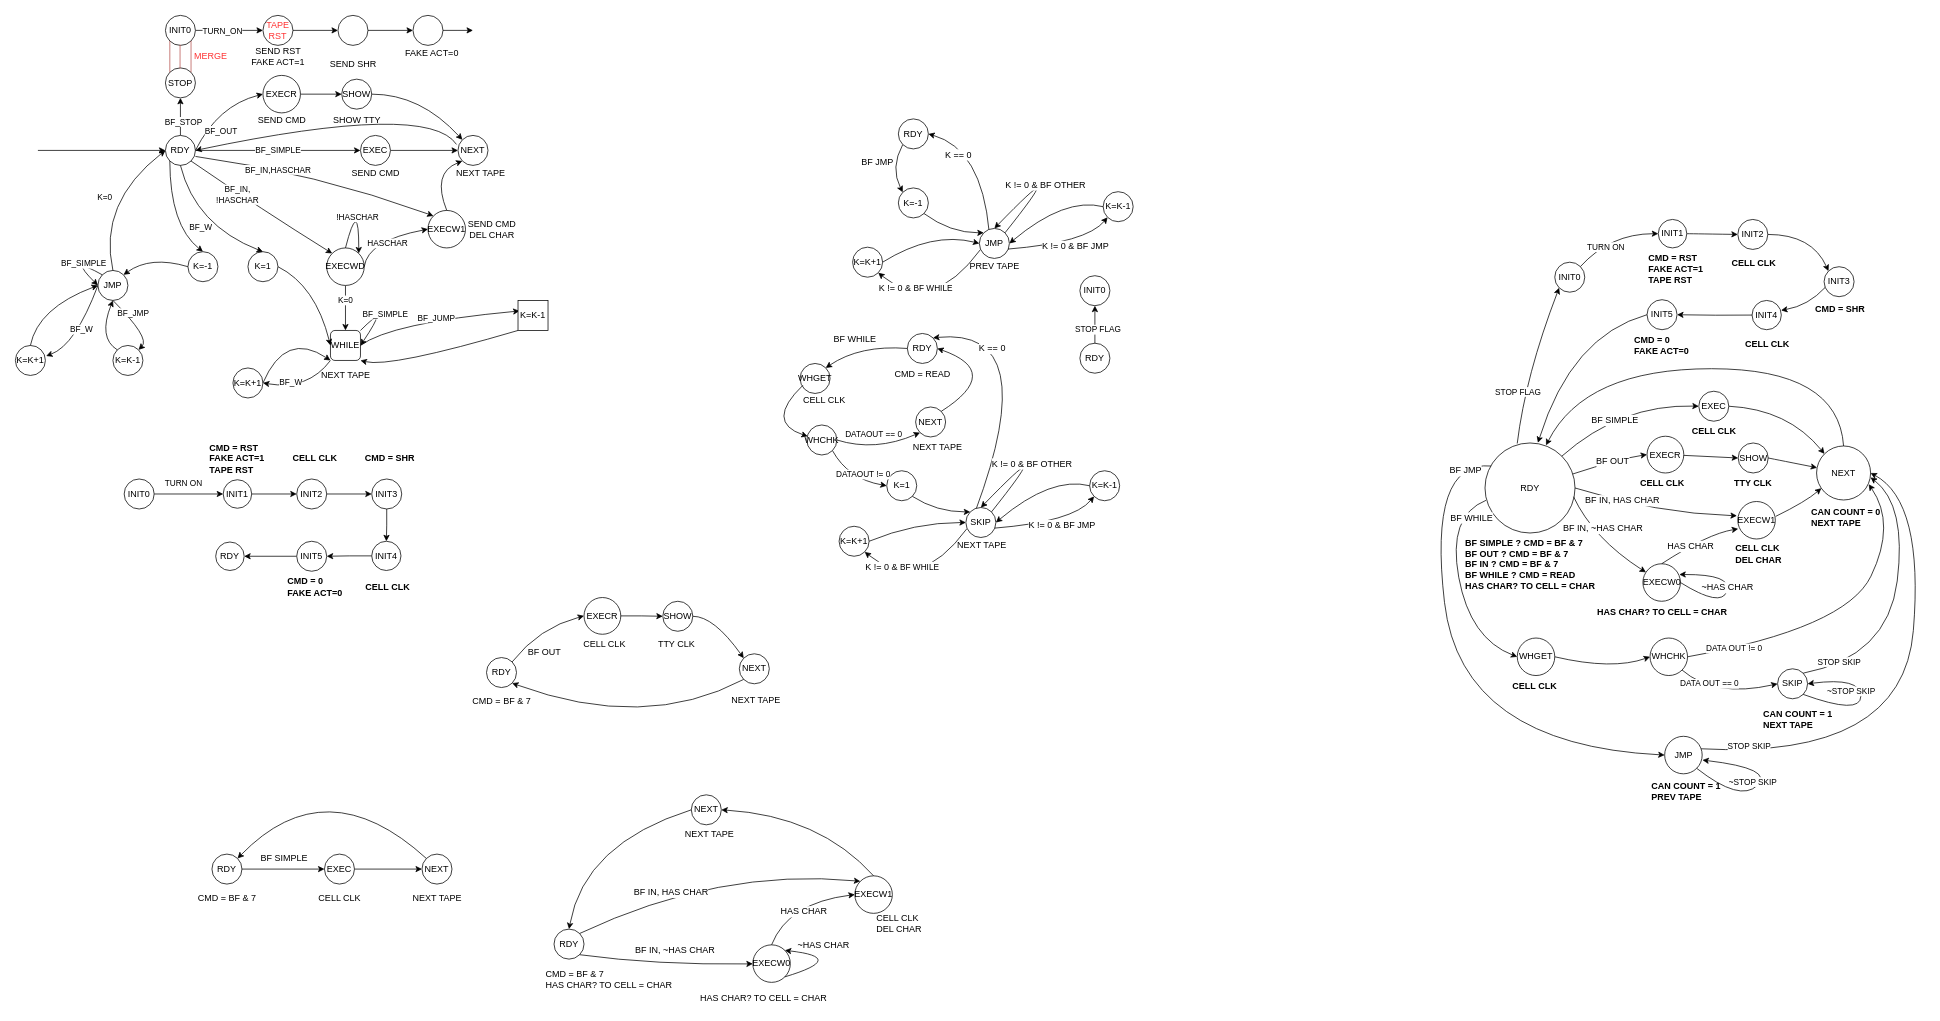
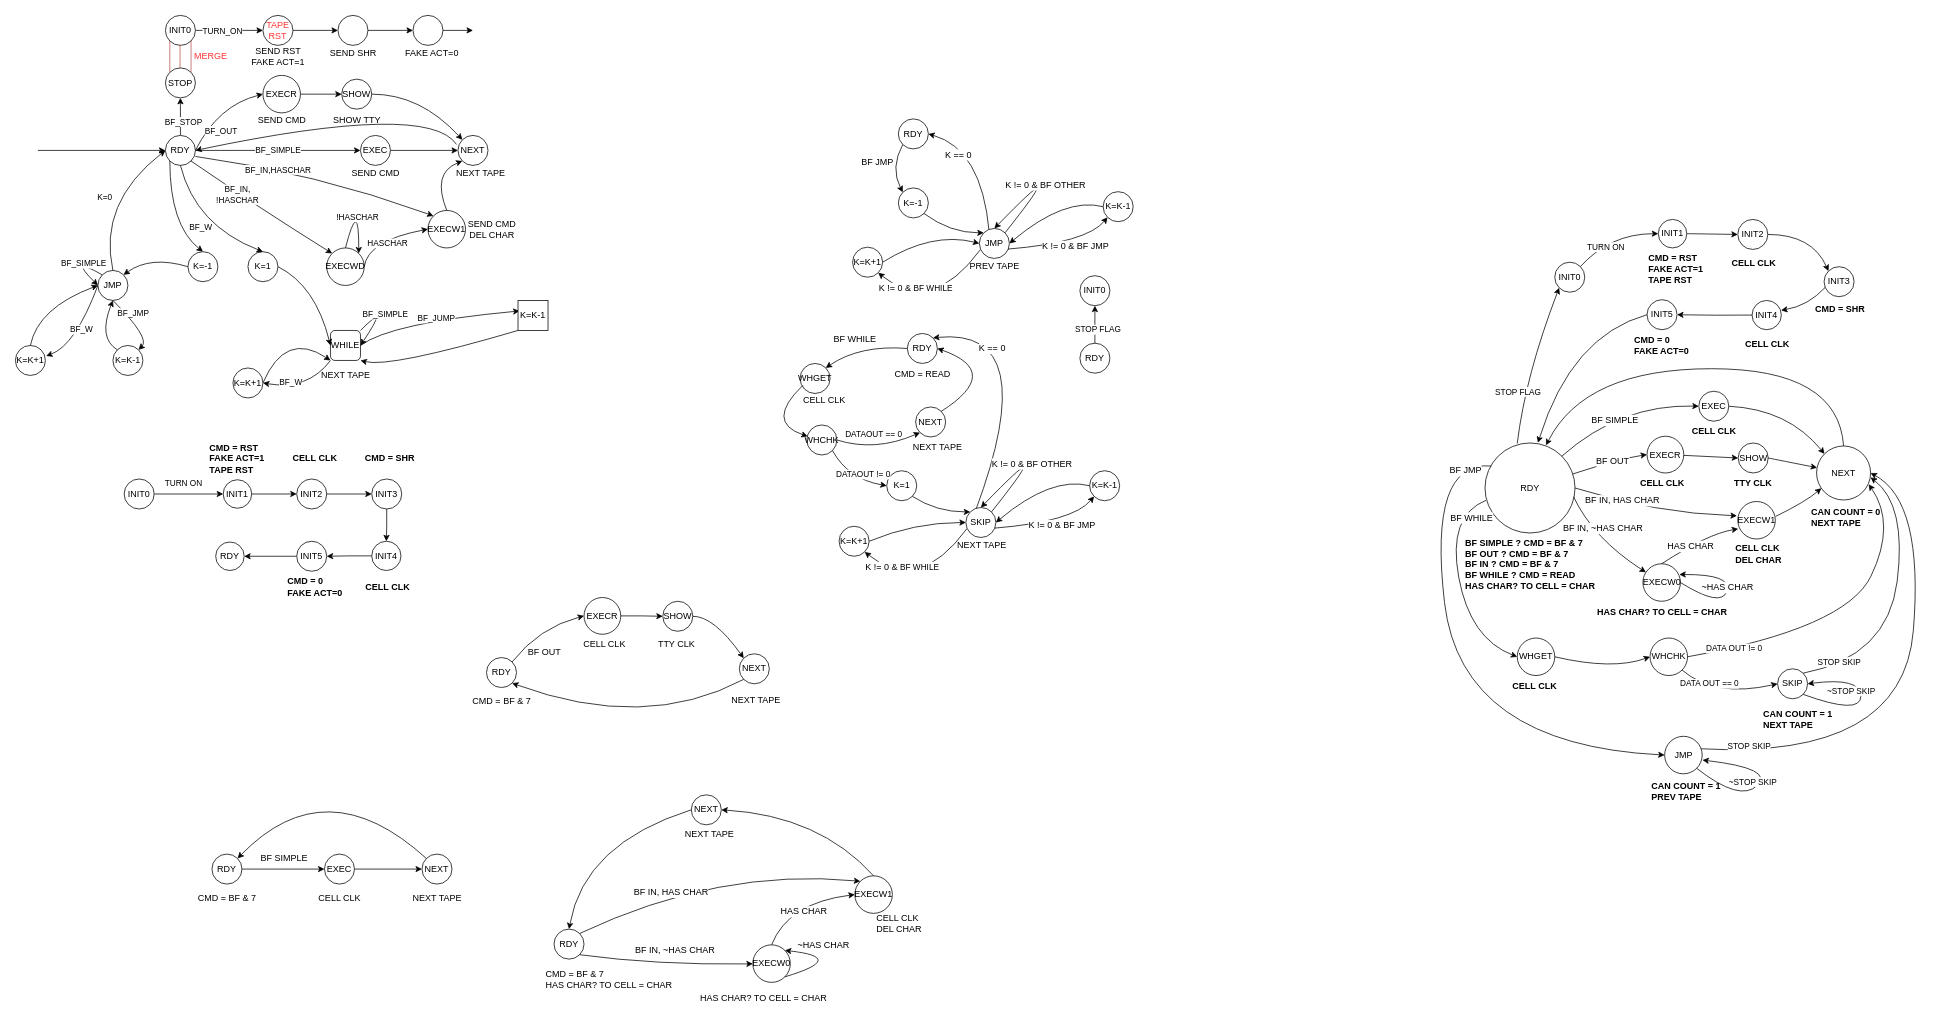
- <mxCell id="19" value="SEND SHR" style="text;html=1;align=center;verticalAlign=middle;resizable=0;points=[];autosize=1;" parent="1" vertex="1"><mxGeometry x="430" y="75" width="80" height="20" as="geometry" /></mxCell>
+ <mxCell id="19" value="SEND SHR" style="text;html=1;align=center;verticalAlign=middle;resizable=0;points=[];autosize=1;" parent="1" vertex="1"><mxGeometry x="430" y="60" width="80" height="20" as="geometry" /></mxCell>
- <mxCell id="38" value="K=0" style="edgeStyle=orthogonalEdgeStyle;rounded=0;orthogonalLoop=1;jettySize=auto;html=1;entryX=0.5;entryY=0;entryDx=0;entryDy=0;" parent="1" source="39" target="48" edge="1"><mxGeometry x="-0.333" relative="1" as="geometry"><Array as="points"><mxPoint x="460" y="355" /><mxPoint x="460" y="440" /></Array><mxPoint as="offset" /></mxGeometry></mxCell>
